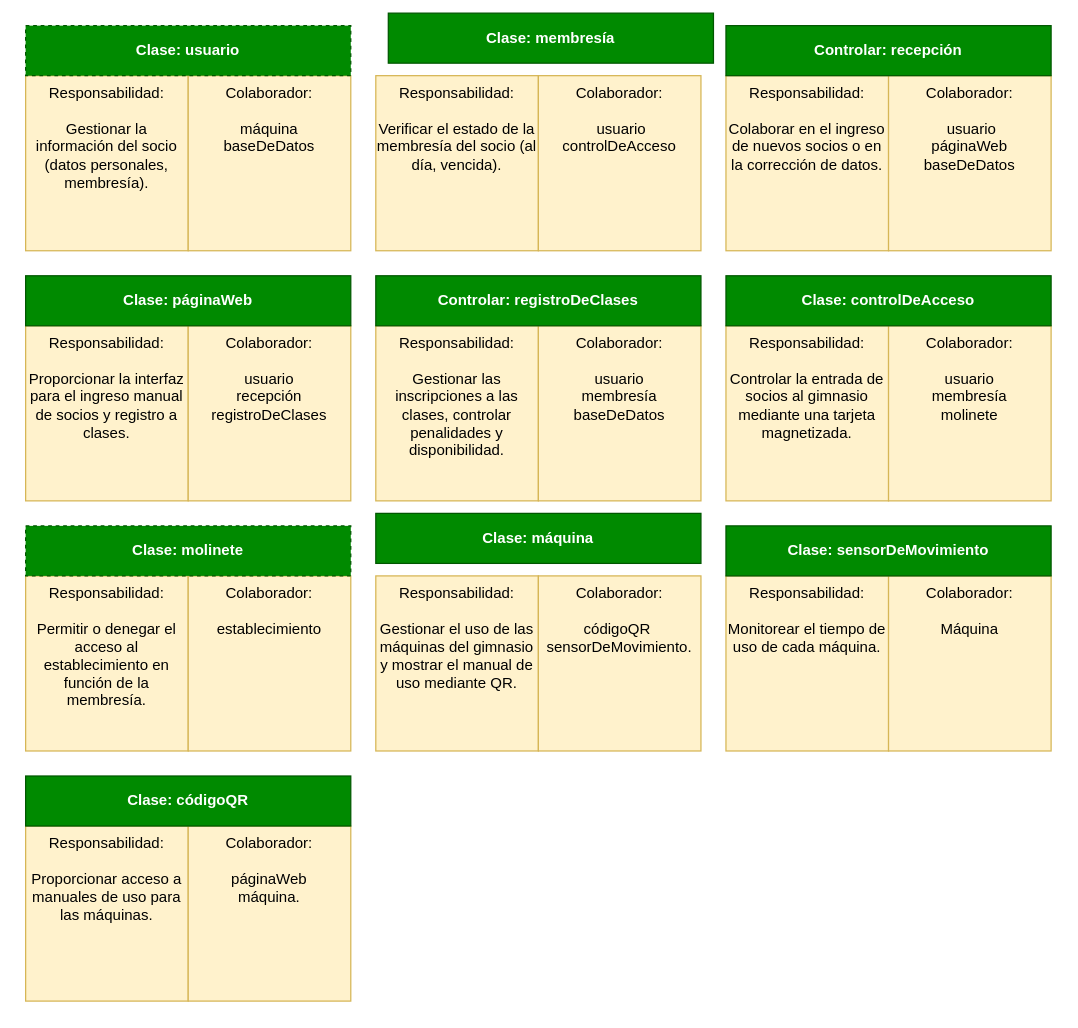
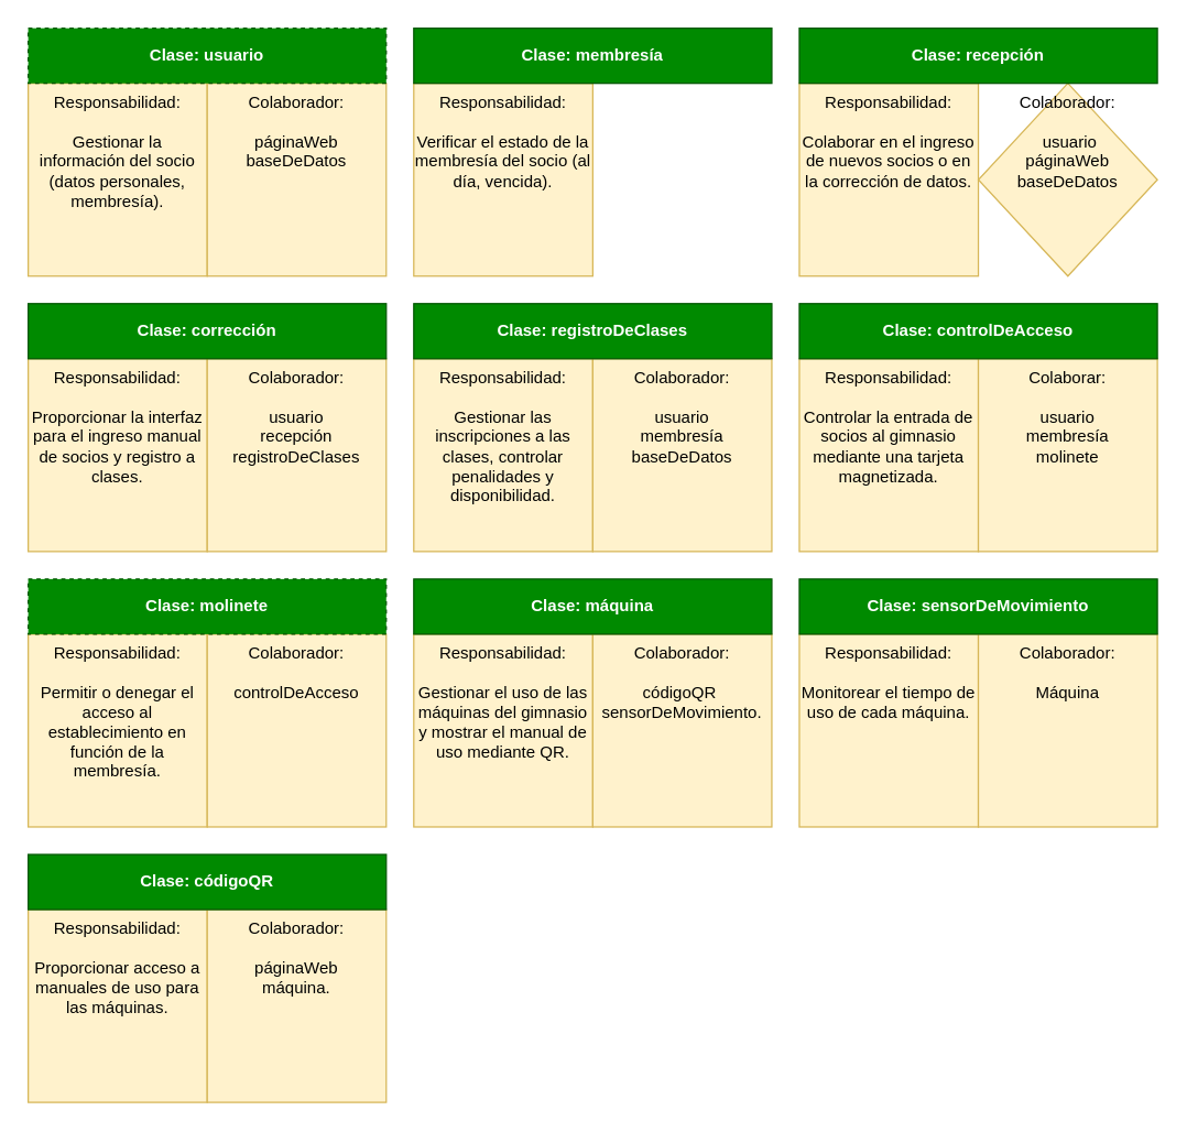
- <mxCell id="16" value="Clase: membresía" style="whiteSpace=wrap;html=1;fillColor=#008a00;strokeColor=#005700;fontColor=#ffffff;fontStyle=1" vertex="1" parent="1"><mxGeometry x="310" y="10" width="260" height="40" as="geometry" /></mxCell>
+ <mxCell id="16" value="Clase: membresía" style="whiteSpace=wrap;html=1;fillColor=#008a00;strokeColor=#005700;fontColor=#ffffff;fontStyle=1" vertex="1" parent="1"><mxGeometry x="300" y="20" width="260" height="40" as="geometry" /></mxCell>
- <mxCell id="28" value="Controlar: recepción" style="whiteSpace=wrap;html=1;fillColor=#008a00;strokeColor=#005700;fontColor=#ffffff;fontStyle=1" vertex="1" parent="1"><mxGeometry x="580" y="20" width="260" height="40" as="geometry" /></mxCell>
+ <mxCell id="28" value="Clase: recepción" style="whiteSpace=wrap;html=1;fillColor=#008a00;strokeColor=#005700;fontColor=#ffffff;fontStyle=1" vertex="1" parent="1"><mxGeometry x="580" y="20" width="260" height="40" as="geometry" /></mxCell>
- <mxCell id="3" value="Colaborador:&lt;div&gt;&lt;br&gt;&lt;/div&gt;&lt;div&gt;máquina&lt;/div&gt;&lt;div&gt;baseDeDatos&lt;br&gt;&lt;/div&gt;" style="whiteSpace=wrap;html=1;verticalAlign=top;fillColor=#fff2cc;strokeColor=#d6b656;" vertex="1" parent="1"><mxGeometry x="150" y="60" width="130" height="140" as="geometry" /></mxCell>
+ <mxCell id="3" value="Colaborador:&lt;div&gt;&lt;br&gt;&lt;/div&gt;&lt;div&gt;páginaWeb&lt;/div&gt;&lt;div&gt;baseDeDatos&lt;br&gt;&lt;/div&gt;" style="whiteSpace=wrap;html=1;verticalAlign=top;fillColor=#fff2cc;strokeColor=#d6b656;" vertex="1" parent="1"><mxGeometry x="150" y="60" width="130" height="140" as="geometry" /></mxCell>
- <mxCell id="15" value="Colaborador:&lt;div&gt;&lt;br&gt;&lt;/div&gt;&lt;div&gt;&amp;nbsp;usuario&lt;/div&gt;&lt;div&gt;controlDeAcceso&lt;br&gt;&lt;/div&gt;" style="whiteSpace=wrap;html=1;verticalAlign=top;fillColor=#fff2cc;strokeColor=#d6b656;" vertex="1" parent="1"><mxGeometry x="430" y="60" width="130" height="140" as="geometry" /></mxCell>
- <mxCell id="27" value="Colaborador:&lt;div&gt;&lt;br&gt;&lt;/div&gt;&lt;div&gt;&amp;nbsp;usuario&lt;/div&gt;&lt;div&gt;páginaWeb&lt;/div&gt;&lt;div&gt;baseDeDatos&lt;br&gt;&lt;/div&gt;" style="whiteSpace=wrap;html=1;verticalAlign=top;fillColor=#fff2cc;strokeColor=#d6b656;" vertex="1" parent="1"><mxGeometry x="710" y="60" width="130" height="140" as="geometry" /></mxCell>
+ <mxCell id="27" value="Colaborador:&lt;div&gt;&lt;br&gt;&lt;/div&gt;&lt;div&gt;&amp;nbsp;usuario&lt;/div&gt;&lt;div&gt;páginaWeb&lt;/div&gt;&lt;div&gt;baseDeDatos&lt;br&gt;&lt;/div&gt;" style="rhombus;whiteSpace=wrap;html=1;verticalAlign=top;fillColor=#fff2cc;strokeColor=#d6b656;" vertex="1" parent="1"><mxGeometry x="710" y="60" width="130" height="140" as="geometry" /></mxCell>
- <mxCell id="7" value="Clase: páginaWeb" style="whiteSpace=wrap;html=1;fillColor=#008a00;strokeColor=#005700;fontColor=#ffffff;fontStyle=1" vertex="1" parent="1"><mxGeometry x="20" y="220" width="260" height="40" as="geometry" /></mxCell>
+ <mxCell id="7" value="Clase: corrección" style="whiteSpace=wrap;html=1;fillColor=#008a00;strokeColor=#005700;fontColor=#ffffff;fontStyle=1" vertex="1" parent="1"><mxGeometry x="20" y="220" width="260" height="40" as="geometry" /></mxCell>
- <mxCell id="19" value="Controlar: registroDeClases" style="whiteSpace=wrap;html=1;fillColor=#008a00;strokeColor=#005700;fontColor=#ffffff;fontStyle=1" vertex="1" parent="1"><mxGeometry x="300" y="220" width="260" height="40" as="geometry" /></mxCell>
+ <mxCell id="19" value="Clase: registroDeClases" style="whiteSpace=wrap;html=1;fillColor=#008a00;strokeColor=#005700;fontColor=#ffffff;fontStyle=1" vertex="1" parent="1"><mxGeometry x="300" y="220" width="260" height="40" as="geometry" /></mxCell>
- <mxCell id="30" value="Colaborador:&lt;div&gt;&lt;br&gt;&lt;/div&gt;&lt;div&gt;usuario&lt;/div&gt;&lt;div&gt;membresía&lt;/div&gt;&lt;div&gt;molinete&lt;br&gt;&lt;/div&gt;" style="whiteSpace=wrap;html=1;verticalAlign=top;fillColor=#fff2cc;strokeColor=#d6b656;" vertex="1" parent="1"><mxGeometry x="710" y="260" width="130" height="140" as="geometry" /></mxCell>
+ <mxCell id="30" value="Colaborar:&lt;div&gt;&lt;br&gt;&lt;/div&gt;&lt;div&gt;usuario&lt;/div&gt;&lt;div&gt;membresía&lt;/div&gt;&lt;div&gt;molinete&lt;br&gt;&lt;/div&gt;" style="whiteSpace=wrap;html=1;verticalAlign=top;fillColor=#fff2cc;strokeColor=#d6b656;" vertex="1" parent="1"><mxGeometry x="710" y="260" width="130" height="140" as="geometry" /></mxCell>
- <mxCell id="22" value="Clase: máquina" style="whiteSpace=wrap;html=1;fillColor=#008a00;strokeColor=#005700;fontColor=#ffffff;fontStyle=1" vertex="1" parent="1"><mxGeometry x="300" y="410" width="260" height="40" as="geometry" /></mxCell>
+ <mxCell id="22" value="Clase: máquina" style="whiteSpace=wrap;html=1;fillColor=#008a00;strokeColor=#005700;fontColor=#ffffff;fontStyle=1" vertex="1" parent="1"><mxGeometry x="300" y="420" width="260" height="40" as="geometry" /></mxCell>
- <mxCell id="9" value="Colaborador:&lt;div&gt;&lt;br&gt;&lt;/div&gt;&lt;div&gt;establecimiento&lt;br&gt;&lt;/div&gt;" style="whiteSpace=wrap;html=1;verticalAlign=top;fillColor=#fff2cc;strokeColor=#d6b656;" vertex="1" parent="1"><mxGeometry x="150" y="460" width="130" height="140" as="geometry" /></mxCell>
+ <mxCell id="9" value="Colaborador:&lt;div&gt;&lt;br&gt;&lt;/div&gt;&lt;div&gt;controlDeAcceso&lt;br&gt;&lt;/div&gt;" style="whiteSpace=wrap;html=1;verticalAlign=top;fillColor=#fff2cc;strokeColor=#d6b656;" vertex="1" parent="1"><mxGeometry x="150" y="460" width="130" height="140" as="geometry" /></mxCell>
